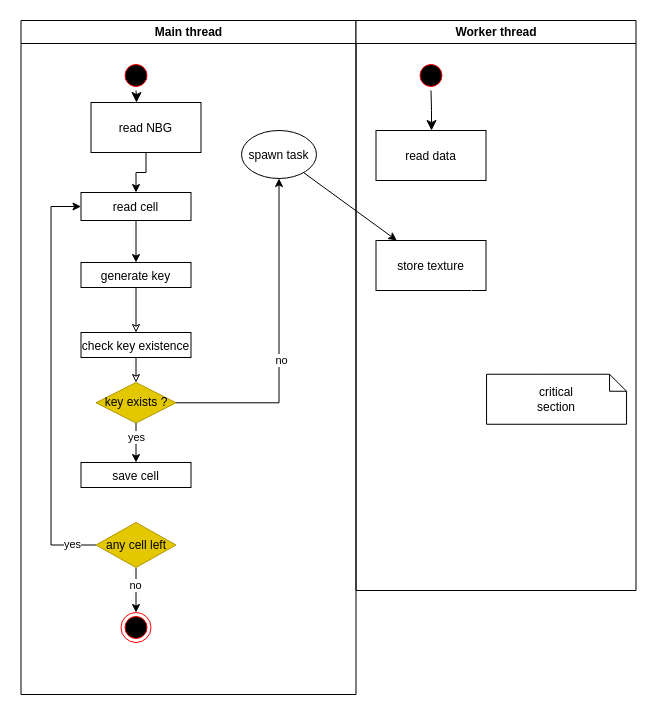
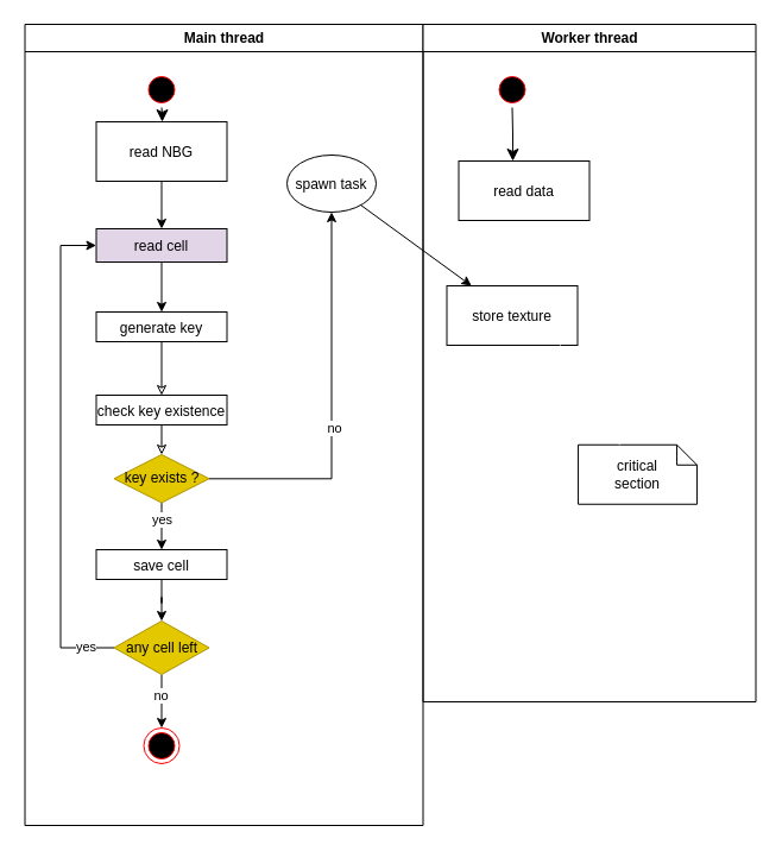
- <mxCell id="15" value="read NBG" style="" parent="2" vertex="1"><mxGeometry x="70" y="82" width="110" height="50" as="geometry" /></mxCell>
+ <mxCell id="15" value="read NBG" style="" parent="2" vertex="1"><mxGeometry x="60" y="82" width="110" height="50" as="geometry" /></mxCell>
- <mxCell id="30" value="read data" style="" parent="27" vertex="1"><mxGeometry x="20" y="110" width="110" height="50" as="geometry" /></mxCell>
+ <mxCell id="30" value="read data" style="" parent="27" vertex="1"><mxGeometry x="30" y="115" width="110" height="50" as="geometry" /></mxCell>
- <mxCell id="5" value="read cell" style="" parent="2" vertex="1"><mxGeometry x="60" y="172" width="110" height="28" as="geometry" /></mxCell>
+ <mxCell id="5" value="read cell" style="fillColor=#e1d5e7;" parent="2" vertex="1"><mxGeometry x="60" y="172" width="110" height="28" as="geometry" /></mxCell>
- <mxCell id="32" value="critical&#10;section" style="shape=note;whiteSpace=wrap;size=17" parent="27" vertex="1"><mxGeometry x="130.55" y="353.75" width="140" height="50" as="geometry" /></mxCell>
+ <mxCell id="32" value="critical&#10;section" style="shape=note;whiteSpace=wrap;size=17" parent="27" vertex="1"><mxGeometry x="130.55" y="353.75" width="100" height="50" as="geometry" /></mxCell>
+ <mxCell id="25" value="" style="edgeStyle=orthogonalEdgeStyle;rounded=0;orthogonalLoop=1;jettySize=auto;html=1;" edge="1" parent="2" source="26" target="18"><mxGeometry relative="1" as="geometry" /></mxCell>
